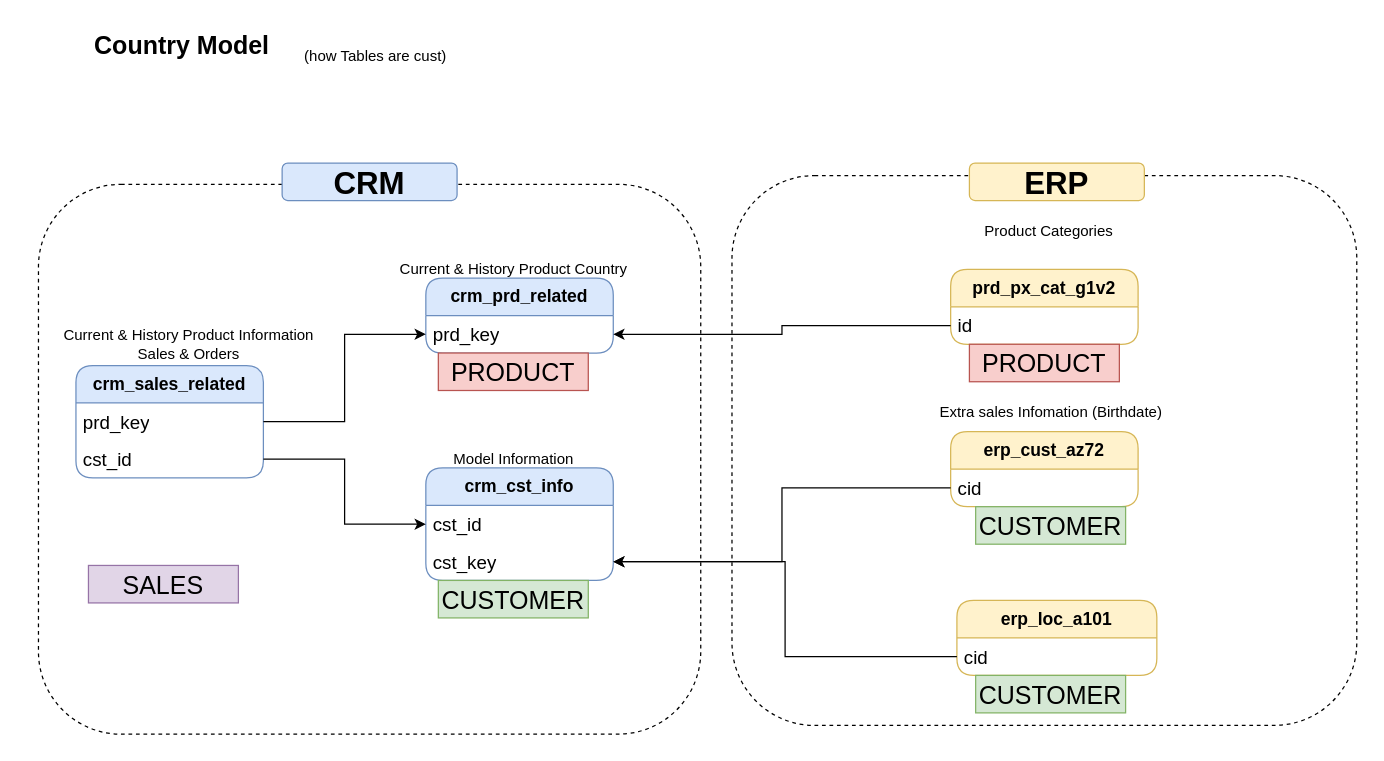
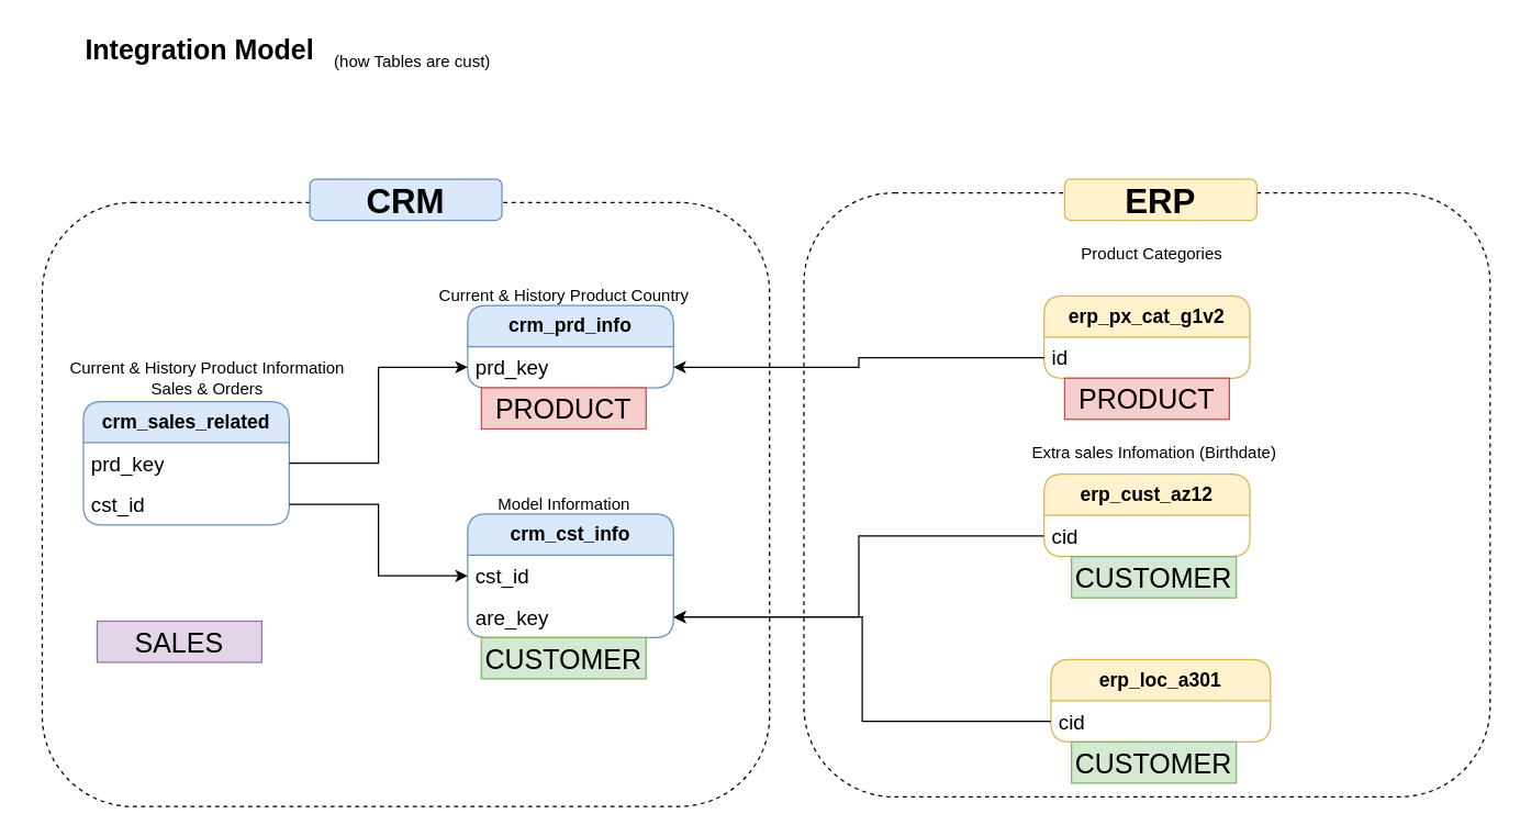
- <mxCell id="2" value="Country Model" style="text;html=1;align=center;verticalAlign=middle;whiteSpace=wrap;rounded=0;fontSize=20;fontStyle=1" parent="1" vertex="1"><mxGeometry x="20" y="20" width="250" height="30" as="geometry" /></mxCell>
+ <mxCell id="2" value="Integration Model" style="text;html=1;align=center;verticalAlign=middle;whiteSpace=wrap;rounded=0;fontSize=20;fontStyle=1" parent="1" vertex="1"><mxGeometry x="20" y="20" width="250" height="30" as="geometry" /></mxCell>
- <mxCell id="22" value="prd_px_cat_g1v2" style="swimlane;fontStyle=1;childLayout=stackLayout;horizontal=1;startSize=30;horizontalStack=0;resizeParent=1;resizeParentMax=0;resizeLast=0;collapsible=1;marginBottom=0;whiteSpace=wrap;html=1;rounded=1;fillColor=#fff2cc;strokeColor=#d6b656;fontSize=14;" parent="1" vertex="1"><mxGeometry x="760" y="215" width="150" height="60" as="geometry" /></mxCell>
+ <mxCell id="22" value="erp_px_cat_g1v2" style="swimlane;fontStyle=1;childLayout=stackLayout;horizontal=1;startSize=30;horizontalStack=0;resizeParent=1;resizeParentMax=0;resizeLast=0;collapsible=1;marginBottom=0;whiteSpace=wrap;html=1;rounded=1;fillColor=#fff2cc;strokeColor=#d6b656;fontSize=14;" parent="1" vertex="1"><mxGeometry x="760" y="215" width="150" height="60" as="geometry" /></mxCell>
- <mxCell id="8" value="crm_prd_related" style="swimlane;fontStyle=1;childLayout=stackLayout;horizontal=1;startSize=30;horizontalStack=0;resizeParent=1;resizeParentMax=0;resizeLast=0;collapsible=1;marginBottom=0;whiteSpace=wrap;html=1;rounded=1;fillColor=#dae8fc;strokeColor=#6c8ebf;fontSize=14;" parent="1" vertex="1"><mxGeometry x="340" y="222" width="150" height="60" as="geometry" /></mxCell>
+ <mxCell id="8" value="crm_prd_info" style="swimlane;fontStyle=1;childLayout=stackLayout;horizontal=1;startSize=30;horizontalStack=0;resizeParent=1;resizeParentMax=0;resizeLast=0;collapsible=1;marginBottom=0;whiteSpace=wrap;html=1;rounded=1;fillColor=#dae8fc;strokeColor=#6c8ebf;fontSize=14;" parent="1" vertex="1"><mxGeometry x="340" y="222" width="150" height="60" as="geometry" /></mxCell>
- <mxCell id="17" value="erp_cust_az72" style="swimlane;fontStyle=1;childLayout=stackLayout;horizontal=1;startSize=30;horizontalStack=0;resizeParent=1;resizeParentMax=0;resizeLast=0;collapsible=1;marginBottom=0;whiteSpace=wrap;html=1;rounded=1;fillColor=#fff2cc;strokeColor=#d6b656;fontSize=14;" parent="1" vertex="1"><mxGeometry x="760" y="345" width="150" height="60" as="geometry" /></mxCell>
+ <mxCell id="17" value="erp_cust_az12" style="swimlane;fontStyle=1;childLayout=stackLayout;horizontal=1;startSize=30;horizontalStack=0;resizeParent=1;resizeParentMax=0;resizeLast=0;collapsible=1;marginBottom=0;whiteSpace=wrap;html=1;rounded=1;fillColor=#fff2cc;strokeColor=#d6b656;fontSize=14;" parent="1" vertex="1"><mxGeometry x="760" y="345" width="150" height="60" as="geometry" /></mxCell>
- <mxCell id="6" value="cst_key" style="text;strokeColor=none;fillColor=none;align=left;verticalAlign=middle;spacingLeft=4;spacingRight=4;overflow=hidden;points=[[0,0.5],[1,0.5]];portConstraint=eastwest;rotatable=0;whiteSpace=wrap;html=1;fontSize=15;" parent="4" vertex="1"><mxGeometry y="60" width="150" height="30" as="geometry" /></mxCell>
+ <mxCell id="6" value="are_key" style="text;strokeColor=none;fillColor=none;align=left;verticalAlign=middle;spacingLeft=4;spacingRight=4;overflow=hidden;points=[[0,0.5],[1,0.5]];portConstraint=eastwest;rotatable=0;whiteSpace=wrap;html=1;fontSize=15;" parent="4" vertex="1"><mxGeometry y="60" width="150" height="30" as="geometry" /></mxCell>
- <mxCell id="20" value="erp_loc_a101" style="swimlane;fontStyle=1;childLayout=stackLayout;horizontal=1;startSize=30;horizontalStack=0;resizeParent=1;resizeParentMax=0;resizeLast=0;collapsible=1;marginBottom=0;whiteSpace=wrap;html=1;rounded=1;fillColor=#fff2cc;strokeColor=#d6b656;fontSize=14;" parent="1" vertex="1"><mxGeometry x="765" y="480" width="160" height="60" as="geometry" /></mxCell>
+ <mxCell id="20" value="erp_loc_a301" style="swimlane;fontStyle=1;childLayout=stackLayout;horizontal=1;startSize=30;horizontalStack=0;resizeParent=1;resizeParentMax=0;resizeLast=0;collapsible=1;marginBottom=0;whiteSpace=wrap;html=1;rounded=1;fillColor=#fff2cc;strokeColor=#d6b656;fontSize=14;" parent="1" vertex="1"><mxGeometry x="765" y="480" width="160" height="60" as="geometry" /></mxCell>
